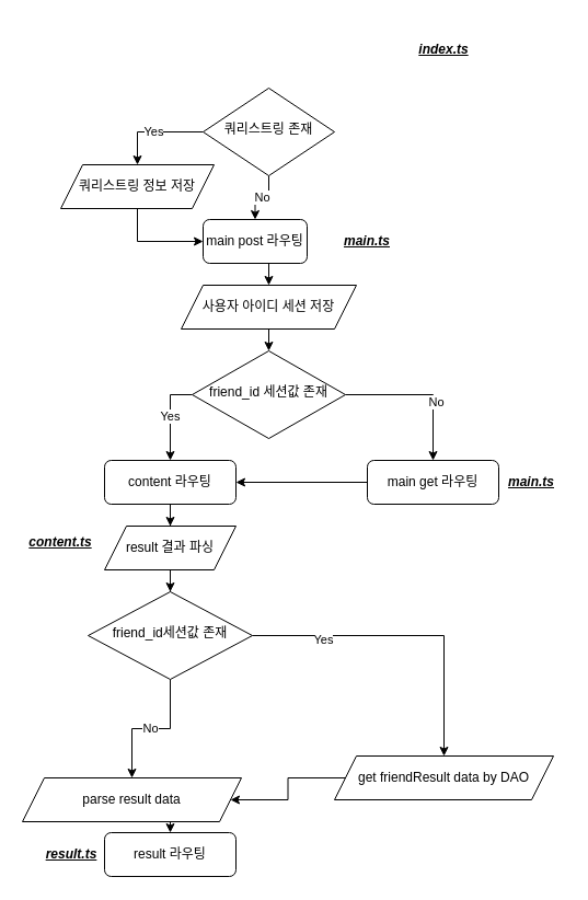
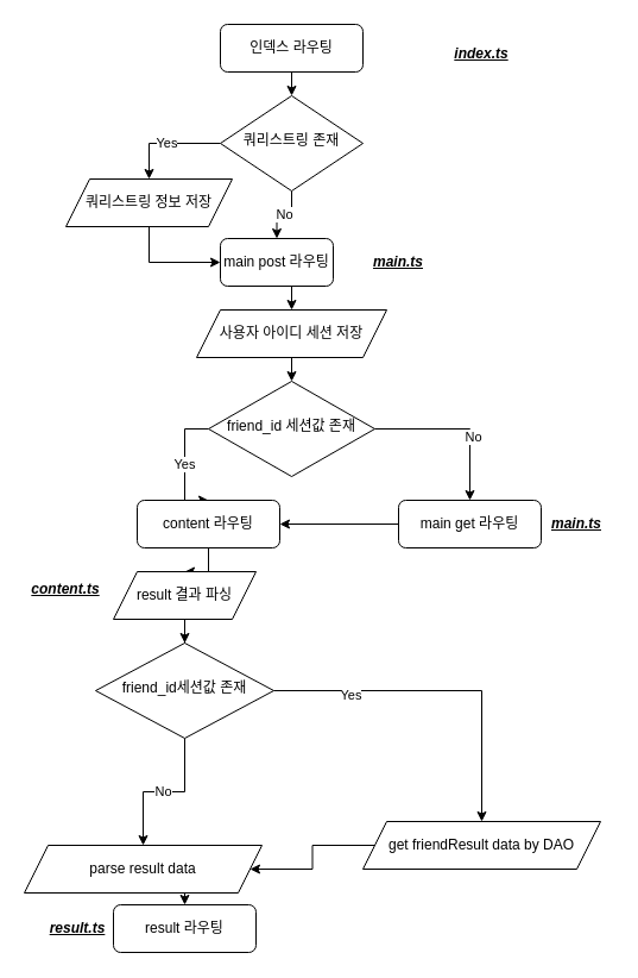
+ <mxCell id="3" value="인덱스 라우팅" style="rounded=1;whiteSpace=wrap;html=1;fontSize=12;glass=0;strokeWidth=1;shadow=0;" parent="1" vertex="1"><mxGeometry x="185" y="20" width="120" height="40" as="geometry" /></mxCell>
+ <mxCell id="2" style="edgeStyle=orthogonalEdgeStyle;rounded=0;orthogonalLoop=1;jettySize=auto;html=1;exitX=0.5;exitY=1;exitDx=0;exitDy=0;entryX=0.5;entryY=0;entryDx=0;entryDy=0;" edge="1" parent="1" source="3" target="6"><mxGeometry relative="1" as="geometry" /></mxCell>
- <mxCell id="18" value="content 라우팅" style="rounded=1;whiteSpace=wrap;html=1;fontSize=12;glass=0;strokeWidth=1;shadow=0;" vertex="1" parent="1"><mxGeometry x="95" y="420" width="120" height="40" as="geometry" /></mxCell>
+ <mxCell id="18" value="content 라우팅" style="rounded=1;whiteSpace=wrap;html=1;fontSize=12;glass=0;strokeWidth=1;shadow=0;" vertex="1" parent="1"><mxGeometry x="115" y="420" width="120" height="40" as="geometry" /></mxCell>
